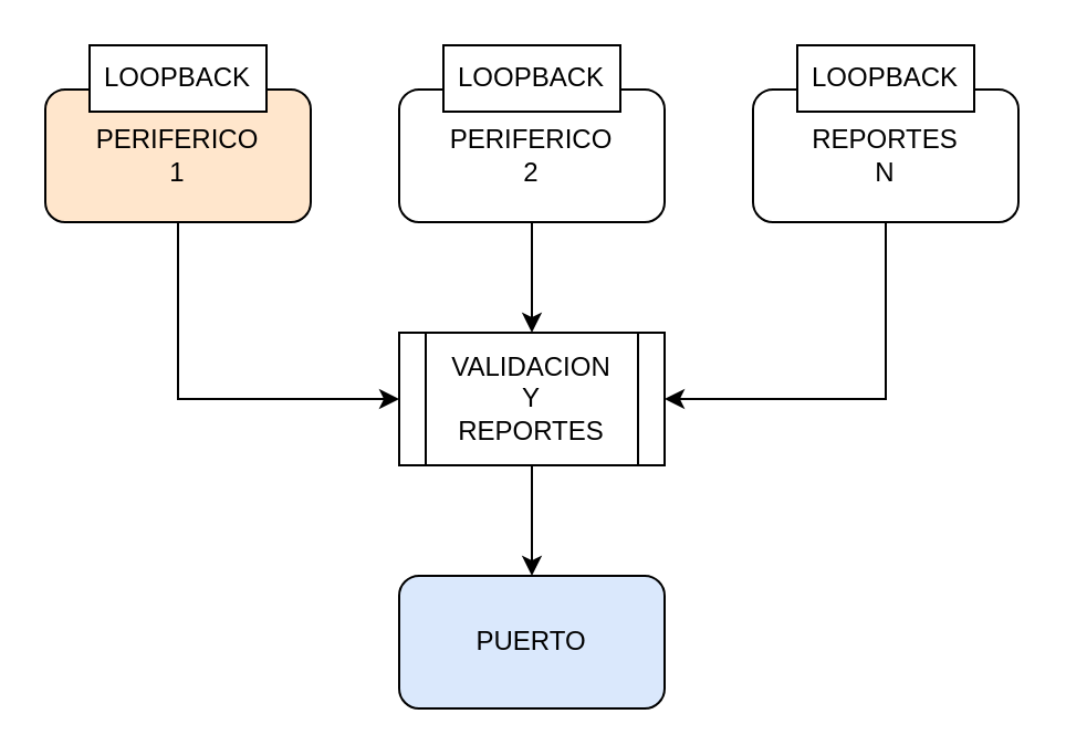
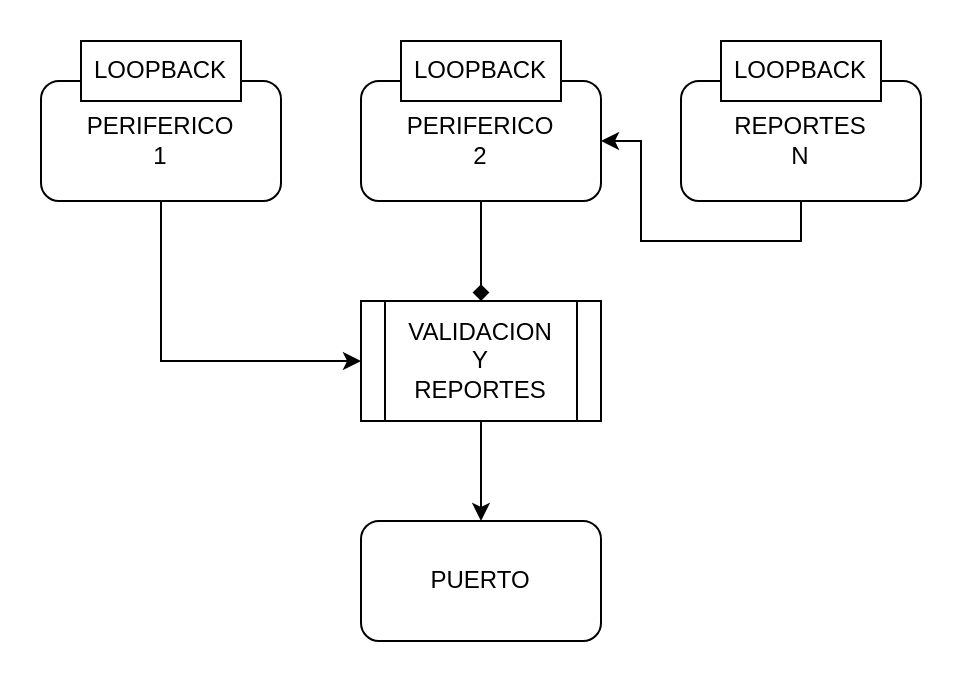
- <mxCell id="5" value="&lt;div&gt;PERIFERICO&lt;/div&gt;&lt;div&gt;1&lt;br&gt;&lt;/div&gt;" style="rounded=1;whiteSpace=wrap;html=1;fillColor=#ffe6cc;" vertex="1" parent="1"><mxGeometry x="20" y="40" width="120" height="60" as="geometry" /></mxCell>
+ <mxCell id="5" value="&lt;div&gt;PERIFERICO&lt;/div&gt;&lt;div&gt;1&lt;br&gt;&lt;/div&gt;" style="rounded=1;whiteSpace=wrap;html=1;" vertex="1" parent="1"><mxGeometry x="20" y="40" width="120" height="60" as="geometry" /></mxCell>
- <mxCell id="6" style="edgeStyle=orthogonalEdgeStyle;rounded=0;orthogonalLoop=1;jettySize=auto;html=1;exitX=0.5;exitY=1;exitDx=0;exitDy=0;entryX=0.5;entryY=0;entryDx=0;entryDy=0;" edge="1" parent="1" source="7" target="3"><mxGeometry relative="1" as="geometry" /></mxCell>
+ <mxCell id="6" style="edgeStyle=orthogonalEdgeStyle;rounded=0;orthogonalLoop=1;jettySize=auto;html=1;exitX=0.5;exitY=1;exitDx=0;exitDy=0;entryX=0.5;entryY=0;entryDx=0;entryDy=0;endArrow=diamond;" edge="1" parent="1" source="7" target="3"><mxGeometry relative="1" as="geometry" /></mxCell>
- <mxCell id="8" style="edgeStyle=orthogonalEdgeStyle;rounded=0;orthogonalLoop=1;jettySize=auto;html=1;exitX=0.5;exitY=1;exitDx=0;exitDy=0;entryX=1;entryY=0.5;entryDx=0;entryDy=0;" edge="1" parent="1" source="9" target="3"><mxGeometry relative="1" as="geometry" /></mxCell>
+ <mxCell id="8" style="edgeStyle=orthogonalEdgeStyle;rounded=0;orthogonalLoop=1;jettySize=auto;html=1;exitX=0.5;exitY=1;exitDx=0;exitDy=0;" edge="1" parent="1" source="9" target="7"><mxGeometry relative="1" as="geometry" /></mxCell>
- <mxCell id="10" value="PUERTO" style="rounded=1;whiteSpace=wrap;html=1;fillColor=#dae8fc;" vertex="1" parent="1"><mxGeometry x="180" y="260" width="120" height="60" as="geometry" /></mxCell>
+ <mxCell id="10" value="PUERTO" style="rounded=1;whiteSpace=wrap;html=1;" vertex="1" parent="1"><mxGeometry x="180" y="260" width="120" height="60" as="geometry" /></mxCell>
